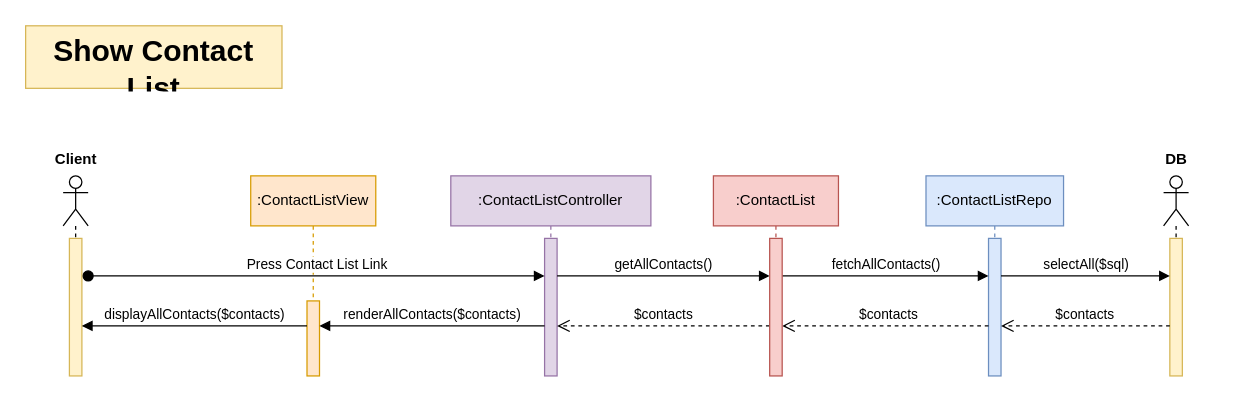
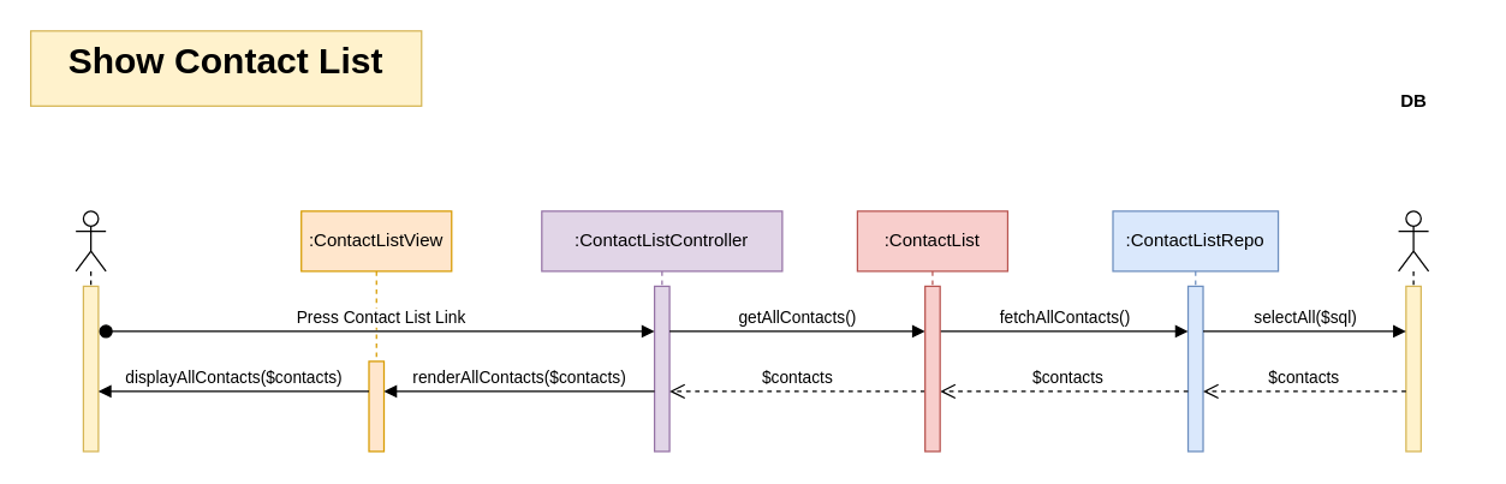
- <mxCell id="2" value="&lt;h1 style=&quot;margin-top: 0px;&quot;&gt;Show Contact List&lt;/h1&gt;" style="text;html=1;whiteSpace=wrap;overflow=hidden;rounded=0;align=center;fillColor=#fff2cc;strokeColor=#d6b656;" parent="1" vertex="1"><mxGeometry x="20" y="20" width="205" height="50" as="geometry" /></mxCell>
+ <mxCell id="2" value="&lt;h1 style=&quot;margin-top: 0px;&quot;&gt;Show Contact List&lt;/h1&gt;" style="text;html=1;whiteSpace=wrap;overflow=hidden;rounded=0;align=center;fillColor=#fff2cc;strokeColor=#d6b656;" parent="1" vertex="1"><mxGeometry x="20" y="20" width="260" height="50" as="geometry" /></mxCell>
- <mxCell id="7" value="Client" style="text;align=center;fontStyle=1;verticalAlign=middle;spacingLeft=3;spacingRight=3;strokeColor=none;rotatable=0;points=[[0,0.5],[1,0.5]];portConstraint=eastwest;html=1;" parent="1" vertex="1"><mxGeometry x="20" y="114" width="80" height="26" as="geometry" /></mxCell>
- <mxCell id="8" value="DB" style="text;align=center;fontStyle=1;verticalAlign=middle;spacingLeft=3;spacingRight=3;strokeColor=none;rotatable=0;points=[[0,0.5],[1,0.5]];portConstraint=eastwest;html=1;" parent="1" vertex="1"><mxGeometry x="900" y="114" width="80" height="26" as="geometry" /></mxCell>
+ <mxCell id="8" value="DB" style="text;align=center;fontStyle=1;verticalAlign=middle;spacingLeft=3;spacingRight=3;strokeColor=none;rotatable=0;points=[[0,0.5],[1,0.5]];portConstraint=eastwest;html=1;" parent="1" vertex="1"><mxGeometry x="900" y="54" width="80" height="26" as="geometry" /></mxCell>
